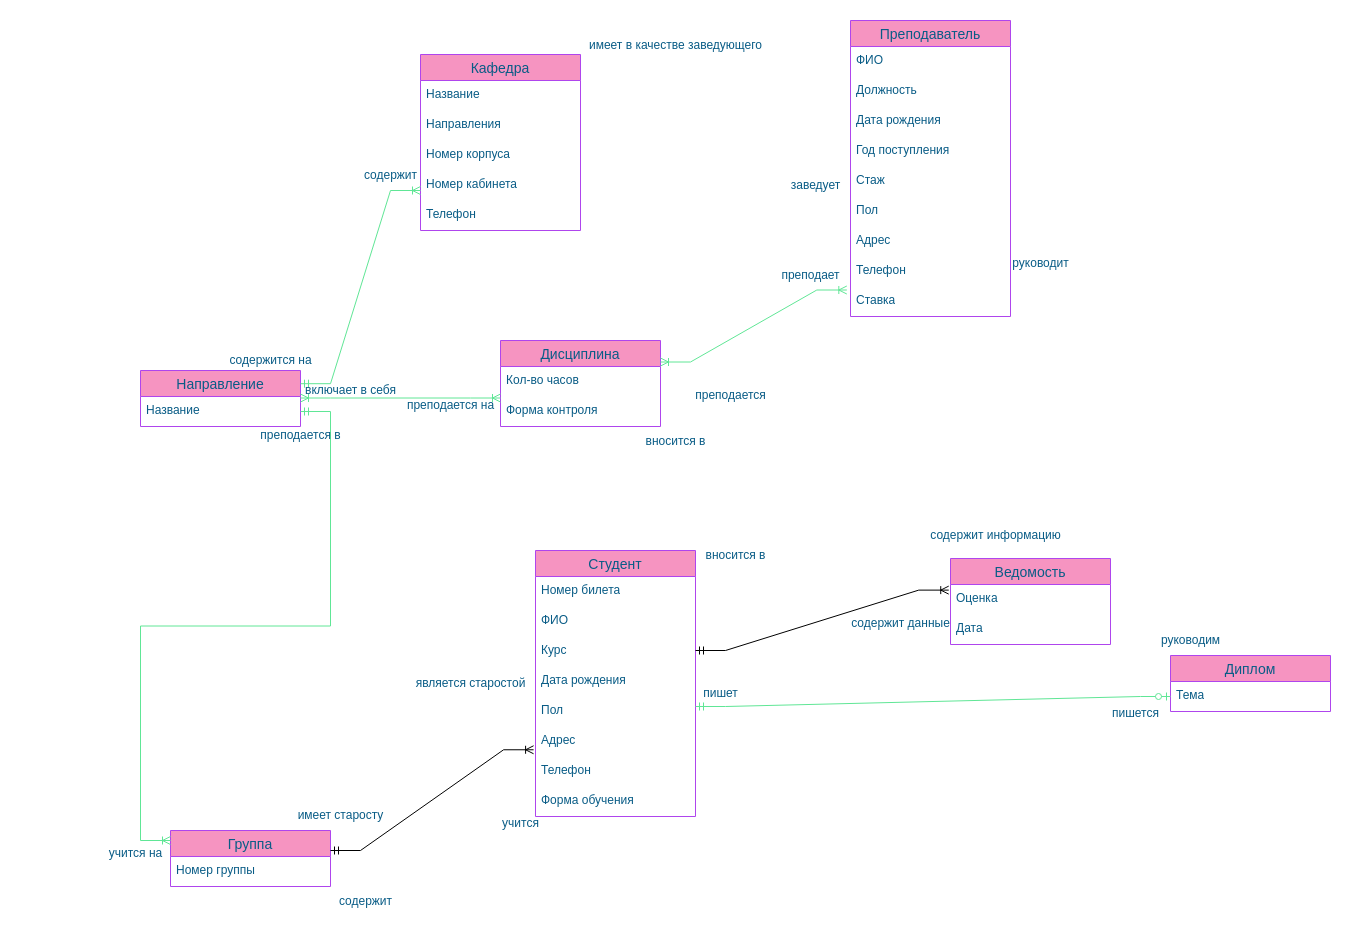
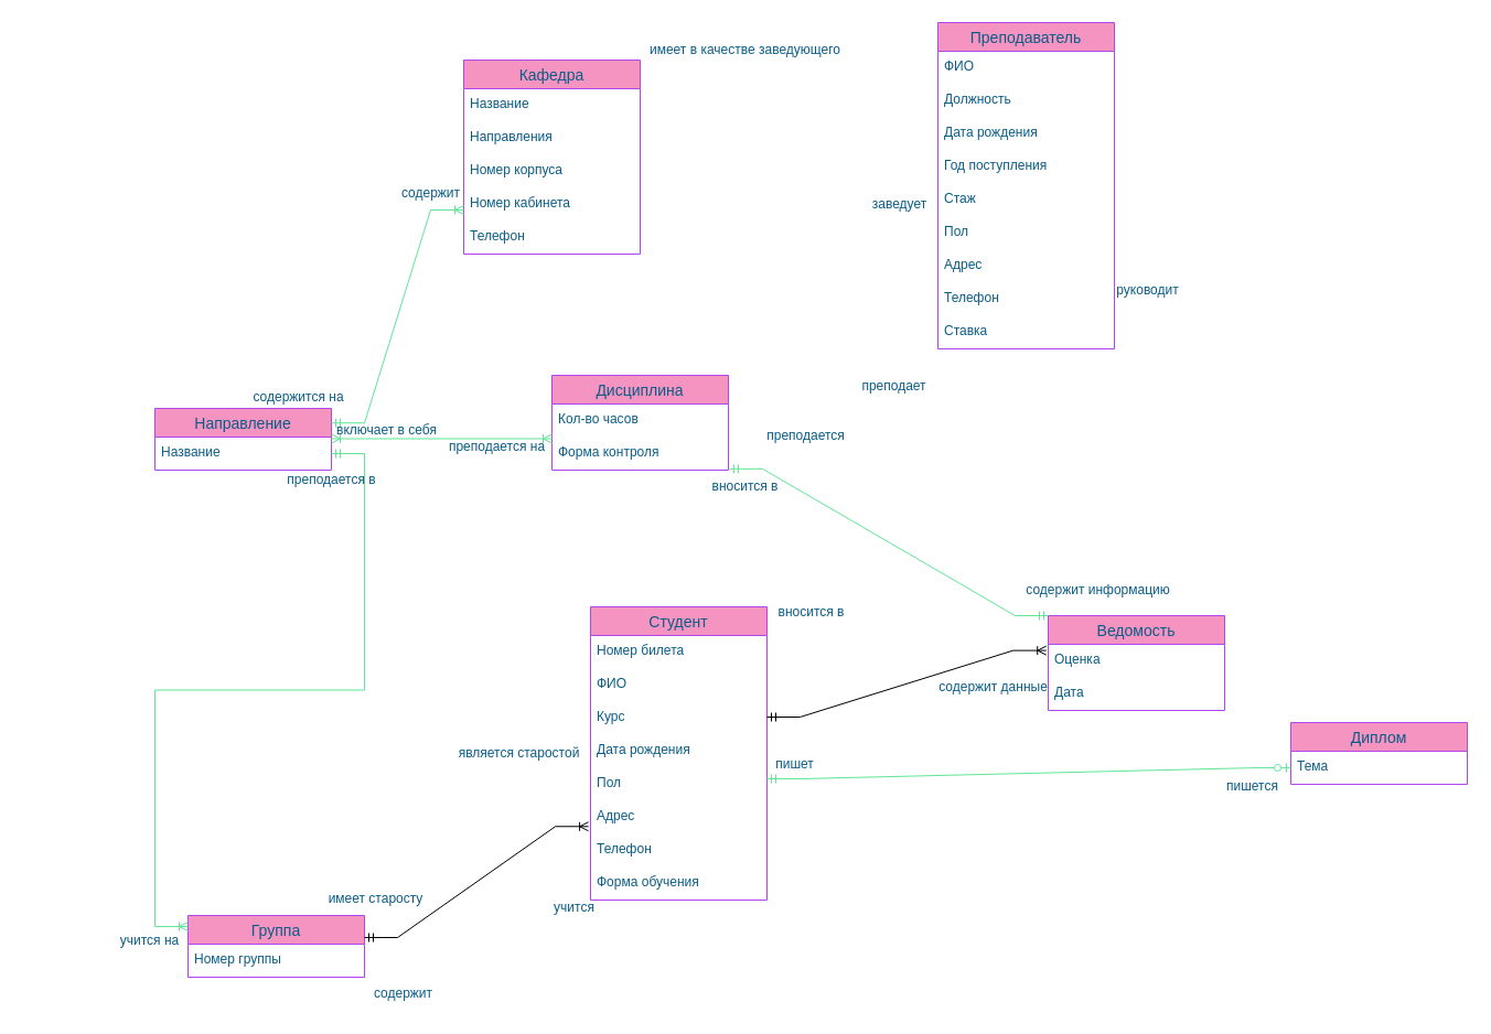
- <mxCell id="37" value="преподает" style="text;html=1;align=center;verticalAlign=middle;resizable=0;points=[];autosize=1;strokeColor=none;fillColor=none;fontColor=#095C86;labelBackgroundColor=none;" parent="1" vertex="1"><mxGeometry x="770" y="260" width="80" height="30" as="geometry" /></mxCell>
+ <mxCell id="37" value="преподает" style="text;html=1;align=center;verticalAlign=middle;resizable=0;points=[];autosize=1;strokeColor=none;fillColor=none;fontColor=#095C86;labelBackgroundColor=none;" parent="1" vertex="1"><mxGeometry x="770" y="335" width="80" height="30" as="geometry" /></mxCell>
- <mxCell id="36" value="" style="edgeStyle=entityRelationEdgeStyle;fontSize=12;html=1;endArrow=ERoneToMany;startArrow=ERoneToMany;rounded=0;strokeColor=#60E696;fontColor=default;entryX=-0.023;entryY=0.117;entryDx=0;entryDy=0;entryPerimeter=0;labelBackgroundColor=none;exitX=1;exitY=0.25;exitDx=0;exitDy=0;" parent="1" source="27" target="17" edge="1"><mxGeometry width="100" height="100" relative="1" as="geometry"><mxPoint x="740" y="390" as="sourcePoint" /><mxPoint x="840" y="290" as="targetPoint" /><Array as="points"><mxPoint x="840" y="290" /></Array></mxGeometry></mxCell>
+ <mxCell id="41" value="" style="edgeStyle=entityRelationEdgeStyle;fontSize=12;html=1;endArrow=ERmandOne;startArrow=ERmandOne;rounded=0;strokeColor=#60E696;fontColor=default;exitX=1.006;exitY=0.961;exitDx=0;exitDy=0;exitPerimeter=0;entryX=0;entryY=0;entryDx=0;entryDy=0;labelBackgroundColor=none;" parent="1" source="29" target="30" edge="1"><mxGeometry width="100" height="100" relative="1" as="geometry"><mxPoint x="810" y="560" as="sourcePoint" /><mxPoint x="910" y="460" as="targetPoint" /></mxGeometry></mxCell>
- <mxCell id="64" value="руководим" style="text;html=1;align=center;verticalAlign=middle;resizable=0;points=[];autosize=1;strokeColor=none;fillColor=none;fontColor=#095C86;" parent="1" vertex="1"><mxGeometry x="1150" y="625" width="80" height="30" as="geometry" /></mxCell>
